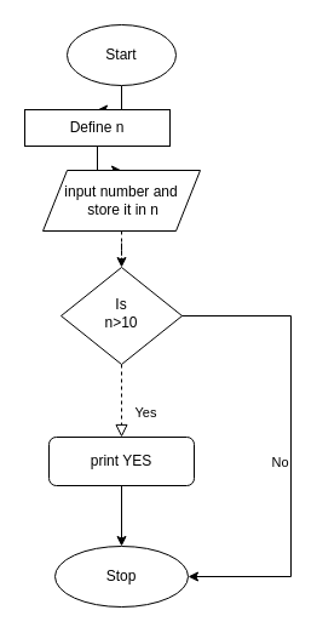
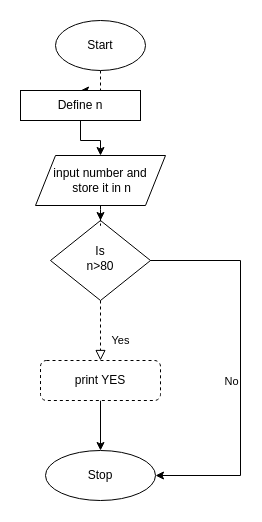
- <mxCell id="8" value="" style="edgeStyle=orthogonalEdgeStyle;rounded=0;orthogonalLoop=1;jettySize=auto;html=1;" edge="1" parent="1" source="9" target="11"><mxGeometry relative="1" as="geometry" /></mxCell>
+ <mxCell id="8" value="" style="edgeStyle=orthogonalEdgeStyle;rounded=0;orthogonalLoop=1;jettySize=auto;html=1;dashed=1;" edge="1" parent="1" source="9" target="11"><mxGeometry relative="1" as="geometry" /></mxCell>
- <mxCell id="13" value="input number and&lt;div&gt;&amp;nbsp;store it in n&lt;/div&gt;" style="shape=parallelogram;perimeter=parallelogramPerimeter;whiteSpace=wrap;html=1;fixedSize=1;" vertex="1" parent="1"><mxGeometry x="35" y="140" width="130" height="50" as="geometry" /></mxCell>
+ <mxCell id="13" value="input number and&lt;div&gt;&amp;nbsp;store it in n&lt;/div&gt;" style="shape=parallelogram;perimeter=parallelogramPerimeter;whiteSpace=wrap;html=1;fixedSize=1;" vertex="1" parent="1"><mxGeometry x="35" y="155" width="130" height="50" as="geometry" /></mxCell>
- <mxCell id="5" value="Is&lt;div&gt;n&amp;gt;10&lt;/div&gt;" style="rhombus;whiteSpace=wrap;html=1;shadow=0;fontFamily=Helvetica;fontSize=12;align=center;strokeWidth=1;spacing=6;spacingTop=-4;" parent="1" vertex="1"><mxGeometry x="50" y="220" width="100" height="80" as="geometry" /></mxCell>
+ <mxCell id="5" value="Is&lt;div&gt;n&amp;gt;80&lt;/div&gt;" style="rhombus;whiteSpace=wrap;html=1;shadow=0;fontFamily=Helvetica;fontSize=12;align=center;strokeWidth=1;spacing=6;spacingTop=-4;" parent="1" vertex="1"><mxGeometry x="50" y="220" width="100" height="80" as="geometry" /></mxCell>
- <mxCell id="7" value="print YES" style="rounded=1;whiteSpace=wrap;html=1;fontSize=12;glass=0;strokeWidth=1;shadow=0;" parent="1" vertex="1"><mxGeometry x="40" y="360" width="120" height="40" as="geometry" /></mxCell>
+ <mxCell id="7" value="print YES" style="rounded=1;whiteSpace=wrap;html=1;fontSize=12;glass=0;strokeWidth=1;shadow=0;dashed=1;" parent="1" vertex="1"><mxGeometry x="40" y="360" width="120" height="40" as="geometry" /></mxCell>
